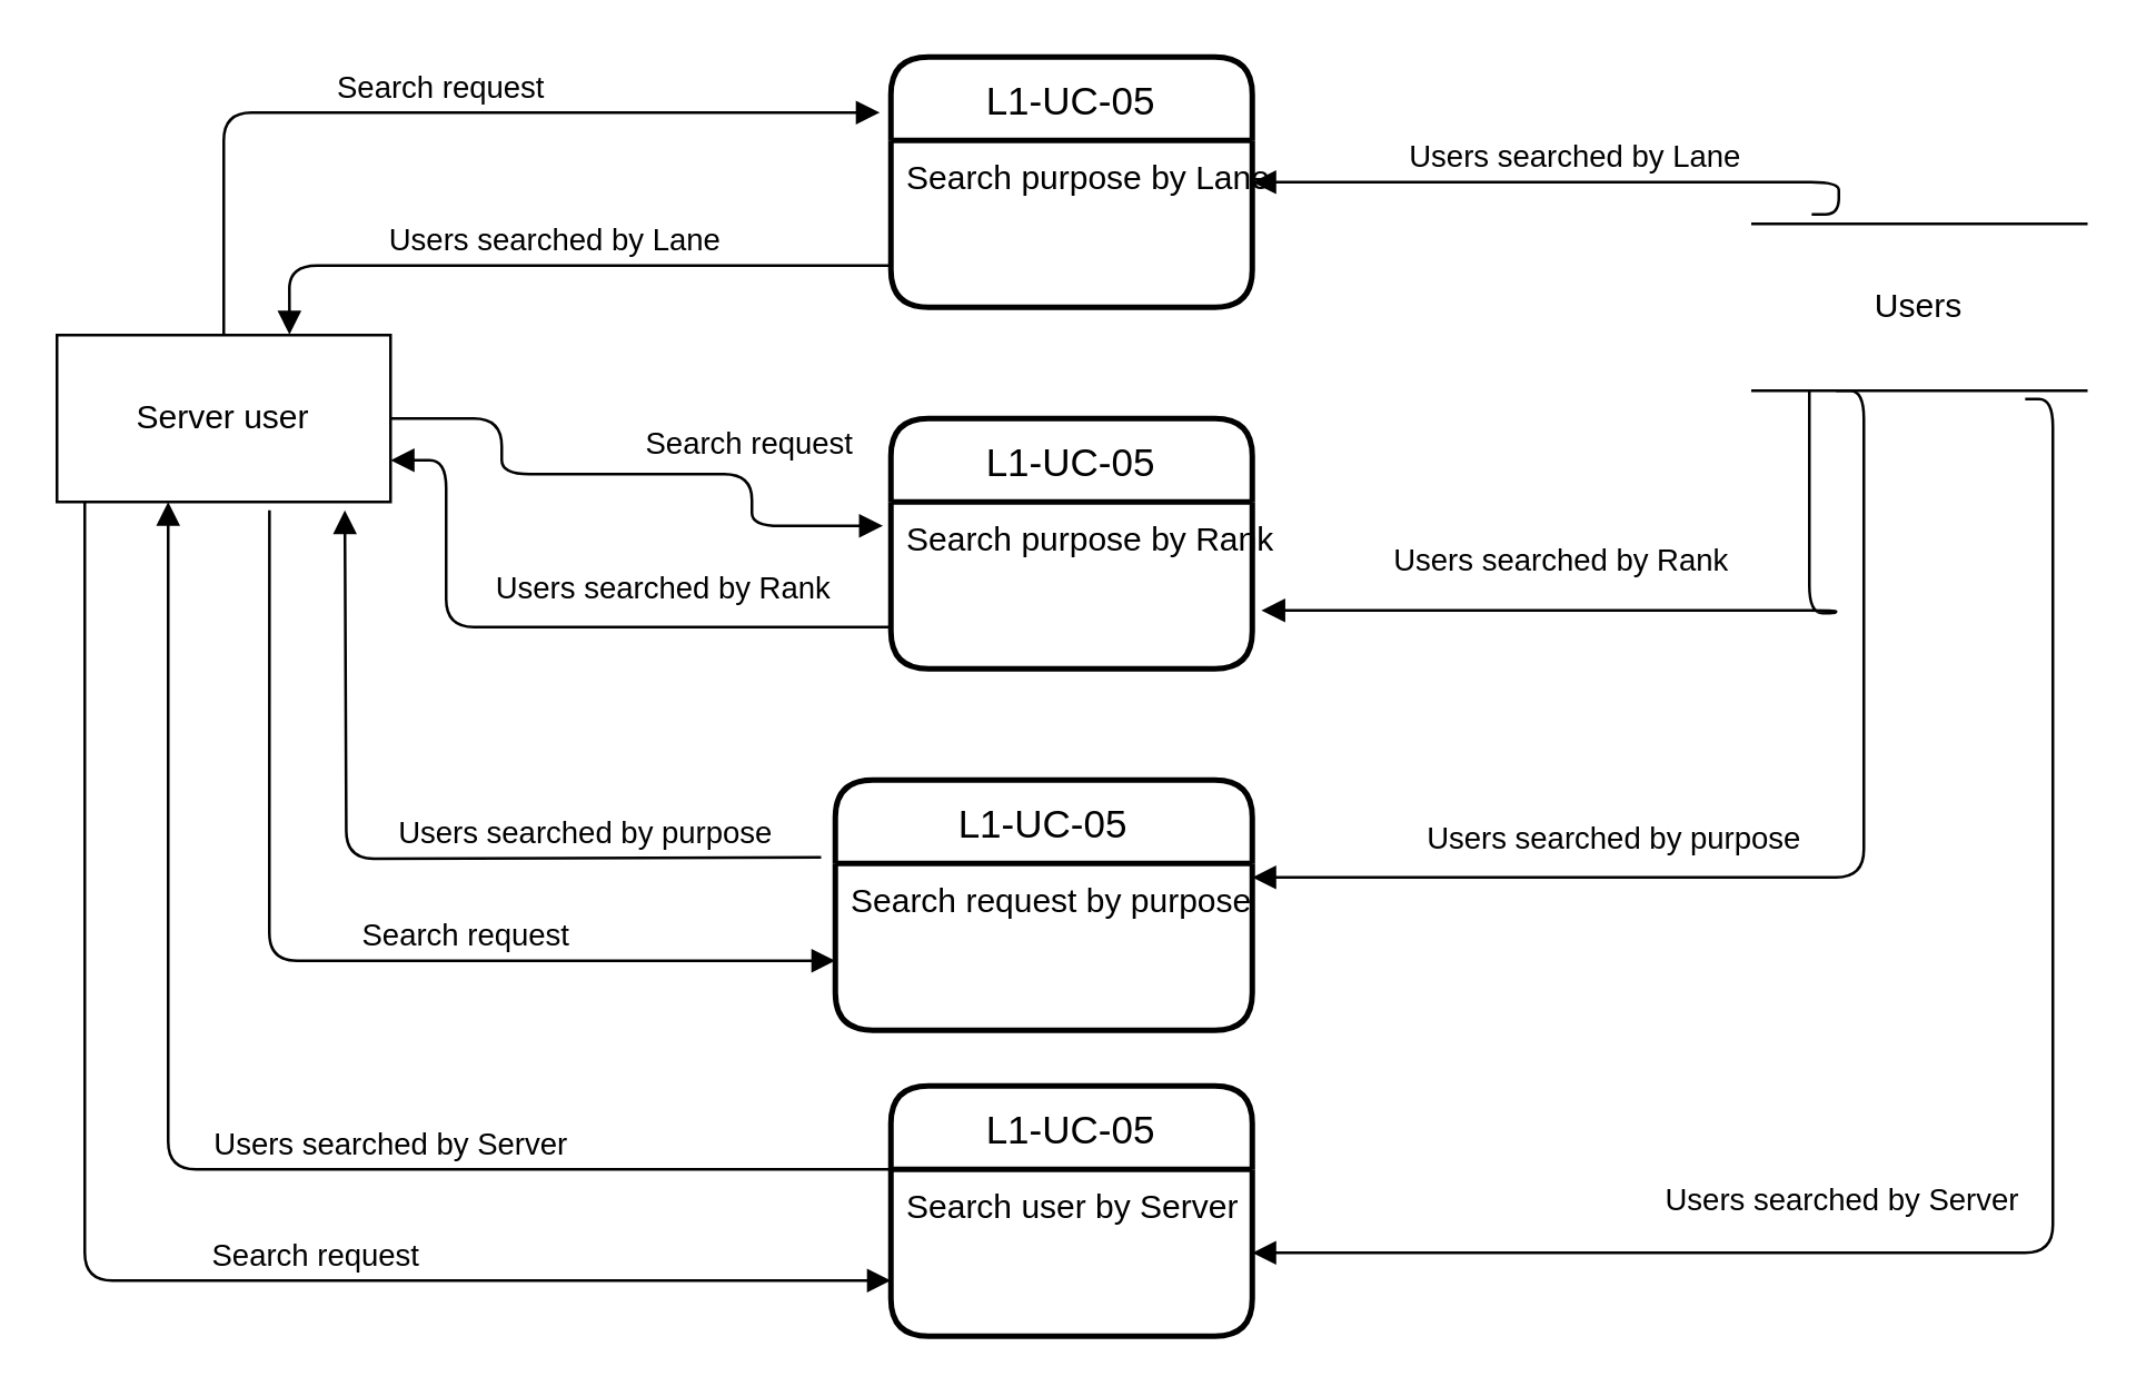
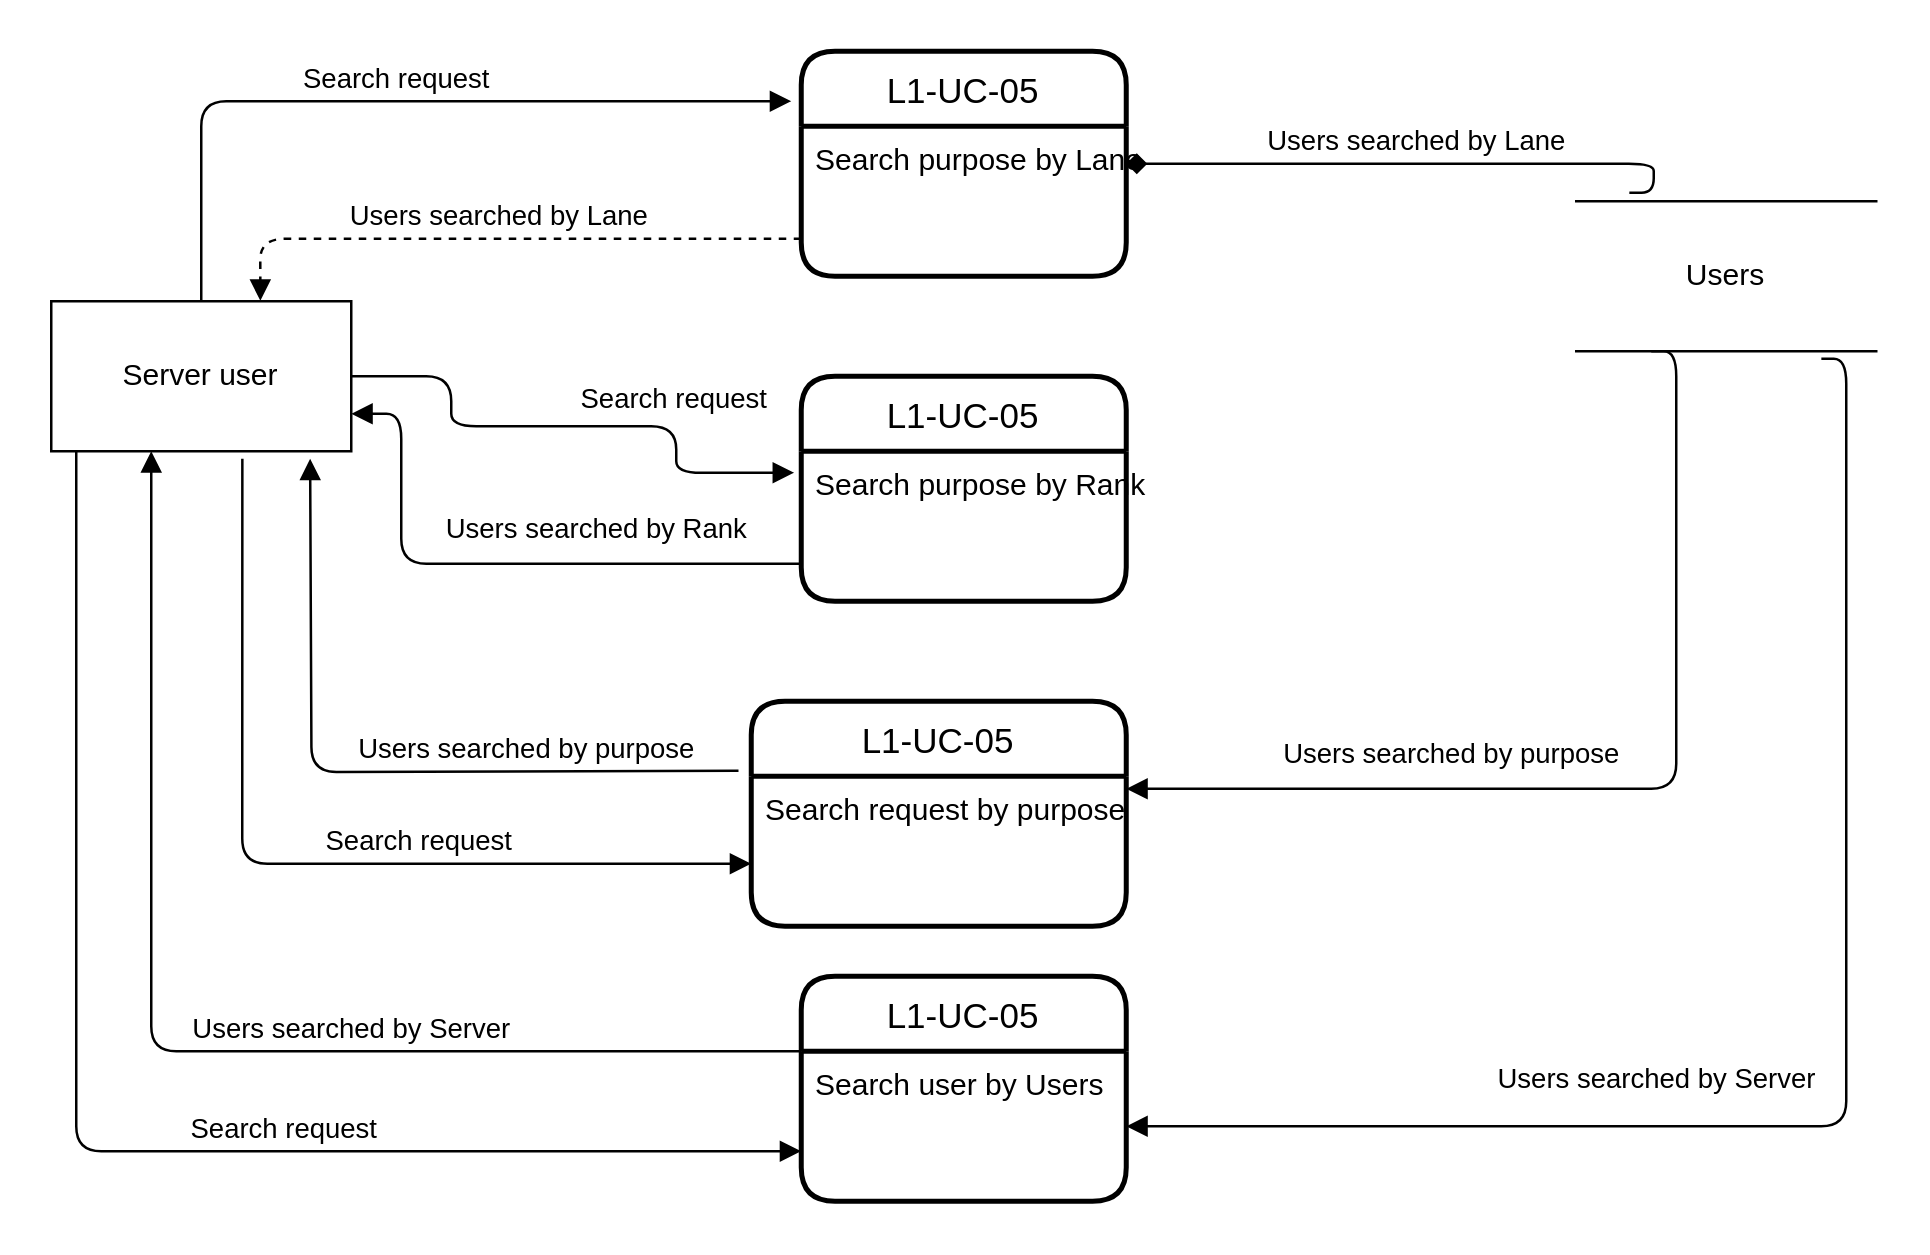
- <mxCell id="7" value="Users searched by Lane" style="html=1;verticalAlign=bottom;endArrow=block;exitX=0.177;exitY=-0.057;exitDx=0;exitDy=0;entryX=1;entryY=0.25;entryDx=0;entryDy=0;exitPerimeter=0;edgeStyle=orthogonalEdgeStyle;" parent="1" source="2" target="5" edge="1"><mxGeometry width="80" relative="1" as="geometry"><mxPoint x="152.4" y="-16.18" as="sourcePoint" /><mxPoint x="340" y="-55" as="targetPoint" /><Array as="points"><mxPoint x="661" y="65" /></Array></mxGeometry></mxCell>
+ <mxCell id="7" value="Users searched by Lane" style="html=1;verticalAlign=bottom;endArrow=diamond;exitX=0.177;exitY=-0.057;exitDx=0;exitDy=0;entryX=1;entryY=0.25;entryDx=0;entryDy=0;exitPerimeter=0;edgeStyle=orthogonalEdgeStyle;" parent="1" source="2" target="5" edge="1"><mxGeometry width="80" relative="1" as="geometry"><mxPoint x="152.4" y="-16.18" as="sourcePoint" /><mxPoint x="340" y="-55" as="targetPoint" /><Array as="points"><mxPoint x="661" y="65" /></Array></mxGeometry></mxCell>
- <mxCell id="18" value="Users searched by Lane" style="html=1;verticalAlign=bottom;endArrow=block;edgeStyle=orthogonalEdgeStyle;exitX=0;exitY=0.75;exitDx=0;exitDy=0;entryX=0.697;entryY=-0.003;entryDx=0;entryDy=0;entryPerimeter=0;" parent="1" source="5" target="3" edge="1"><mxGeometry width="80" relative="1" as="geometry"><mxPoint x="310" y="40" as="sourcePoint" /><mxPoint x="20" y="40" as="targetPoint" /><Array as="points"><mxPoint x="104" y="95" /></Array></mxGeometry></mxCell>
+ <mxCell id="18" value="Users searched by Lane" style="html=1;verticalAlign=bottom;endArrow=block;edgeStyle=orthogonalEdgeStyle;exitX=0;exitY=0.75;exitDx=0;exitDy=0;entryX=0.697;entryY=-0.003;entryDx=0;entryDy=0;entryPerimeter=0;dashed=1;" parent="1" source="5" target="3" edge="1"><mxGeometry width="80" relative="1" as="geometry"><mxPoint x="310" y="40" as="sourcePoint" /><mxPoint x="20" y="40" as="targetPoint" /><Array as="points"><mxPoint x="104" y="95" /></Array></mxGeometry></mxCell>
- <mxCell id="21" value="Users searched by Rank" style="html=1;verticalAlign=bottom;endArrow=block;edgeStyle=orthogonalEdgeStyle;exitX=0.17;exitY=0.997;exitDx=0;exitDy=0;exitPerimeter=0;entryX=1.025;entryY=0.65;entryDx=0;entryDy=0;entryPerimeter=0;" parent="1" source="2" target="9" edge="1"><mxGeometry x="0.277" y="-9" width="80" relative="1" as="geometry"><mxPoint x="640" y="200" as="sourcePoint" /><mxPoint x="460" y="220" as="targetPoint" /><mxPoint as="offset" /><Array as="points"><mxPoint x="660" y="220" /></Array></mxGeometry></mxCell>
- <mxCell id="11" value="Search user by Server" style="align=left;strokeColor=none;fillColor=none;spacingLeft=4;fontSize=12;verticalAlign=top;resizable=0;rotatable=0;part=1;" parent="10" vertex="1"><mxGeometry y="30" width="130" height="60" as="geometry" /></mxCell>
+ <mxCell id="11" value="Search user by Users" style="align=left;strokeColor=none;fillColor=none;spacingLeft=4;fontSize=12;verticalAlign=top;resizable=0;rotatable=0;part=1;" parent="10" vertex="1"><mxGeometry y="30" width="130" height="60" as="geometry" /></mxCell>
